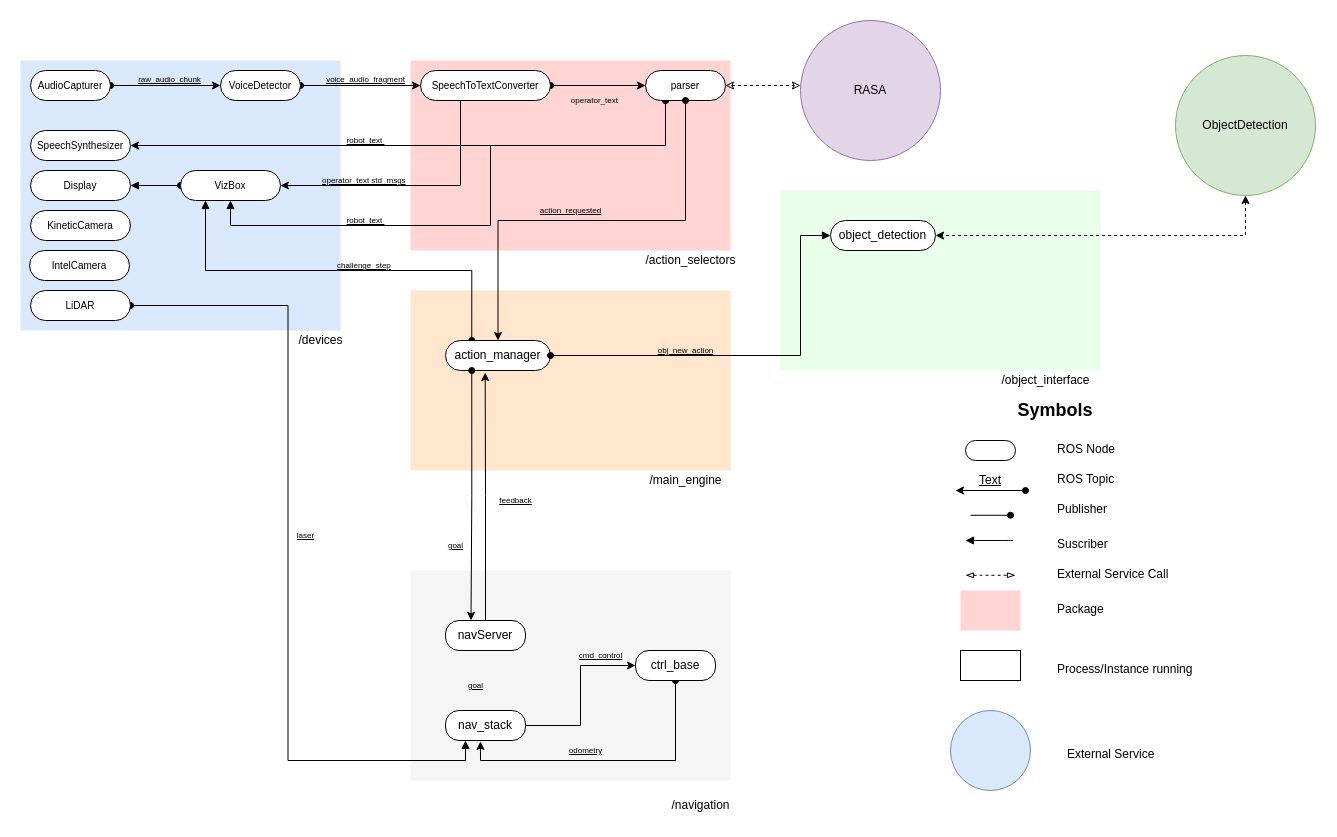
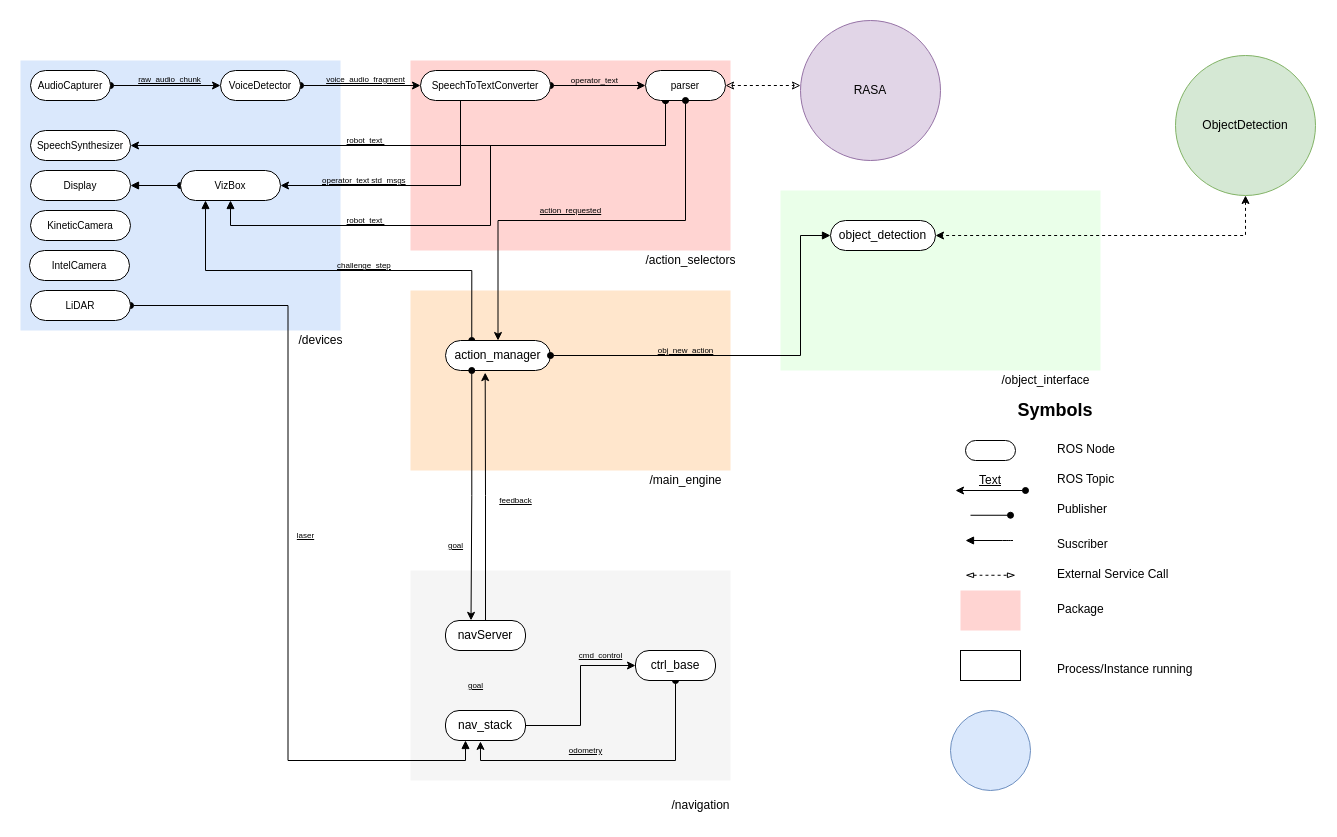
- <mxCell id="36" value="&lt;span style=&quot;text-align: left&quot;&gt;operator_text&amp;nbsp;&lt;/span&gt;" style="text;html=1;align=center;verticalAlign=middle;resizable=0;points=[];autosize=1;fontSize=8;" parent="1" vertex="1"><mxGeometry x="565" y="90" width="60" height="20" as="geometry" /></mxCell>
+ <mxCell id="36" value="&lt;span style=&quot;text-align: left&quot;&gt;operator_text&amp;nbsp;&lt;/span&gt;" style="text;html=1;align=center;verticalAlign=middle;resizable=0;points=[];autosize=1;fontSize=8;" parent="1" vertex="1"><mxGeometry x="565" y="70" width="60" height="20" as="geometry" /></mxCell>
- <mxCell id="38" value="External Service" style="text;html=1;" parent="1" vertex="1"><mxGeometry x="1065" y="740" width="140" height="20" as="geometry" /></mxCell>
